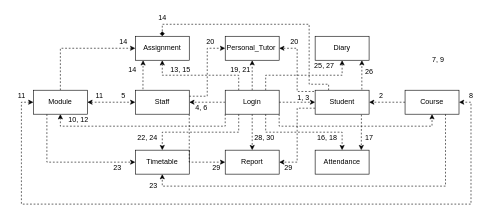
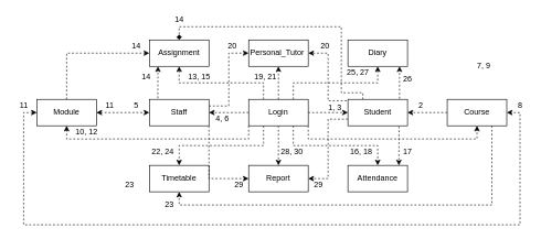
- <mxCell id="26" style="edgeStyle=orthogonalEdgeStyle;rounded=0;orthogonalLoop=1;jettySize=auto;html=1;exitX=0.25;exitY=1;exitDx=0;exitDy=0;entryX=0;entryY=0.5;entryDx=0;entryDy=0;dashed=1;elbow=vertical;" edge="1" parent="1" source="27" target="31"><mxGeometry relative="1" as="geometry" /></mxCell>
